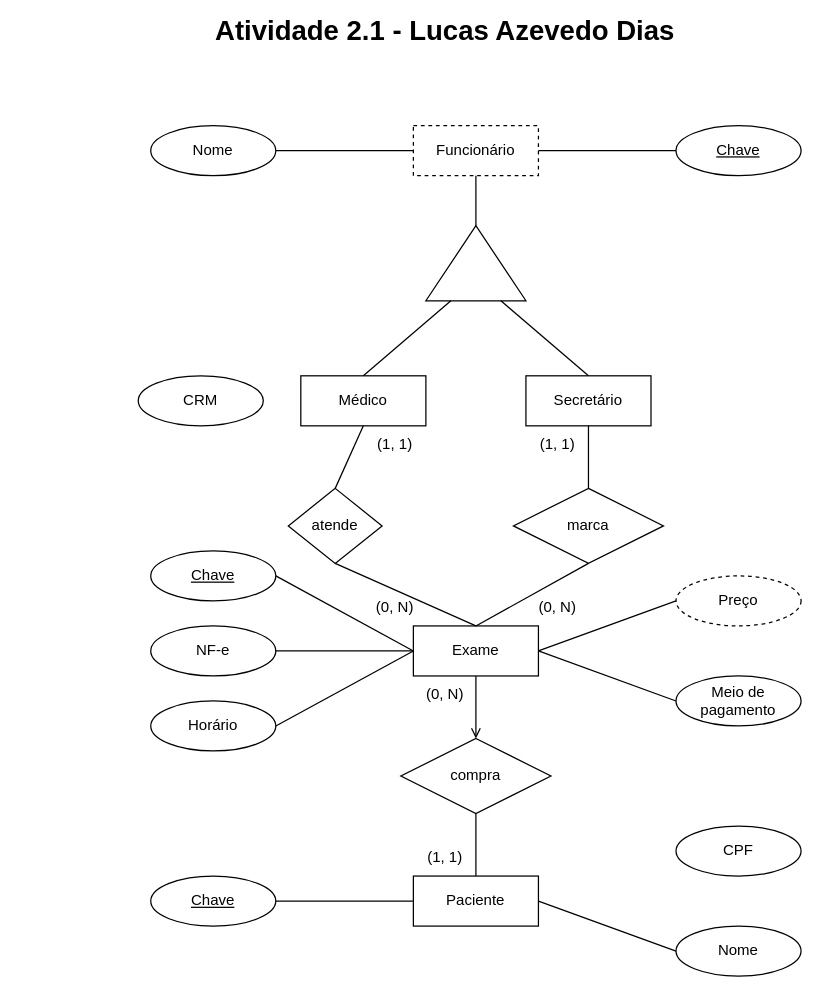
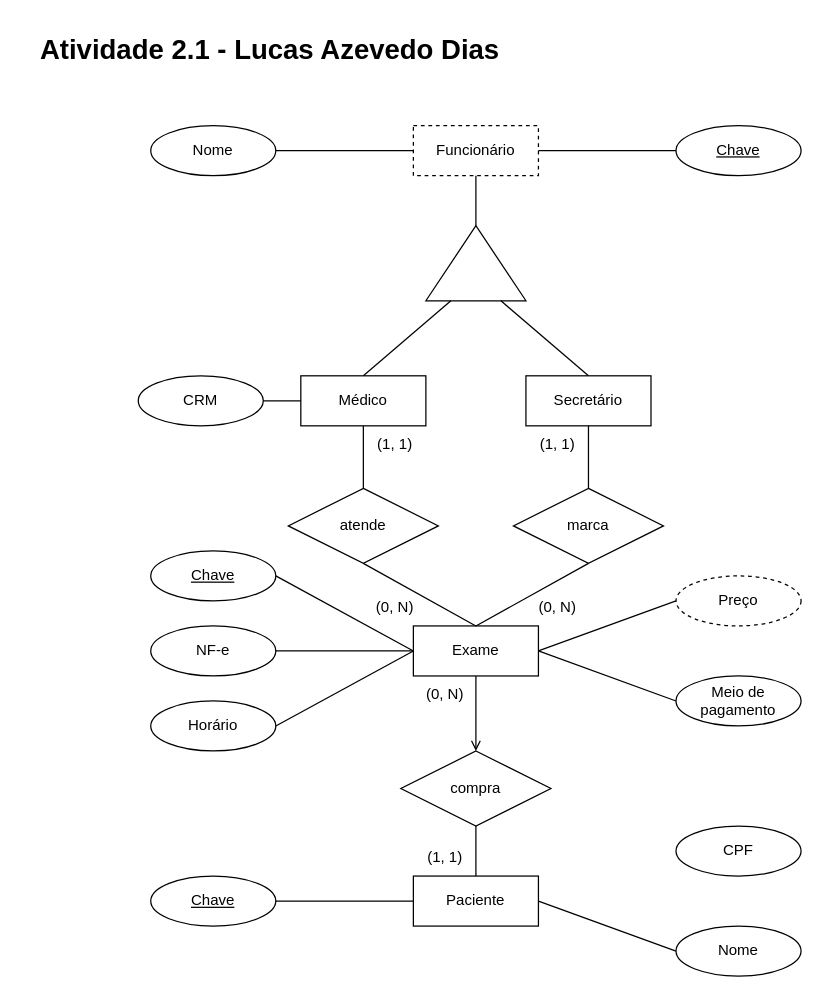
- <mxCell id="2" value="Atividade 2.1 - Lucas Azevedo Dias" style="text;html=1;resizable=0;autosize=1;align=center;verticalAlign=middle;points=[];fillColor=none;strokeColor=none;rounded=0;strokeWidth=1;fontSize=22;fontStyle=1" parent="1" vertex="1"><mxGeometry x="160" y="5" width="390" height="40" as="geometry" /></mxCell>
+ <mxCell id="2" value="Atividade 2.1 - Lucas Azevedo Dias" style="text;html=1;resizable=0;autosize=1;align=center;verticalAlign=middle;points=[];fillColor=none;strokeColor=none;rounded=0;strokeWidth=1;fontSize=22;fontStyle=1" parent="1" vertex="1"><mxGeometry x="20" y="20" width="390" height="40" as="geometry" /></mxCell>
+ <mxCell id="45" value="" style="endArrow=none;html=1;rounded=0;entryX=0;entryY=0.5;entryDx=0;entryDy=0;exitX=1;exitY=0.5;exitDx=0;exitDy=0;" edge="1" parent="1" source="44" target="8"><mxGeometry relative="1" as="geometry"><mxPoint x="310" y="380" as="sourcePoint" /><mxPoint x="470" y="380" as="targetPoint" /></mxGeometry></mxCell>
- <mxCell id="11" value="atende" style="shape=rhombus;perimeter=rhombusPerimeter;whiteSpace=wrap;html=1;align=center;fillColor=#FFFFFF;" parent="1" vertex="1"><mxGeometry x="230" y="390" width="75" height="60" as="geometry" /></mxCell>
+ <mxCell id="11" value="atende" style="shape=rhombus;perimeter=rhombusPerimeter;whiteSpace=wrap;html=1;align=center;fillColor=#FFFFFF;" parent="1" vertex="1"><mxGeometry x="230" y="390" width="120" height="60" as="geometry" /></mxCell>
- <mxCell id="17" value="compra" style="shape=rhombus;perimeter=rhombusPerimeter;whiteSpace=wrap;html=1;align=center;fillColor=#FFFFFF;" parent="1" vertex="1"><mxGeometry x="320" y="590" width="120" height="60" as="geometry" /></mxCell>
+ <mxCell id="17" value="compra" style="shape=rhombus;perimeter=rhombusPerimeter;whiteSpace=wrap;html=1;align=center;fillColor=#FFFFFF;" parent="1" vertex="1"><mxGeometry x="320" y="600" width="120" height="60" as="geometry" /></mxCell>
